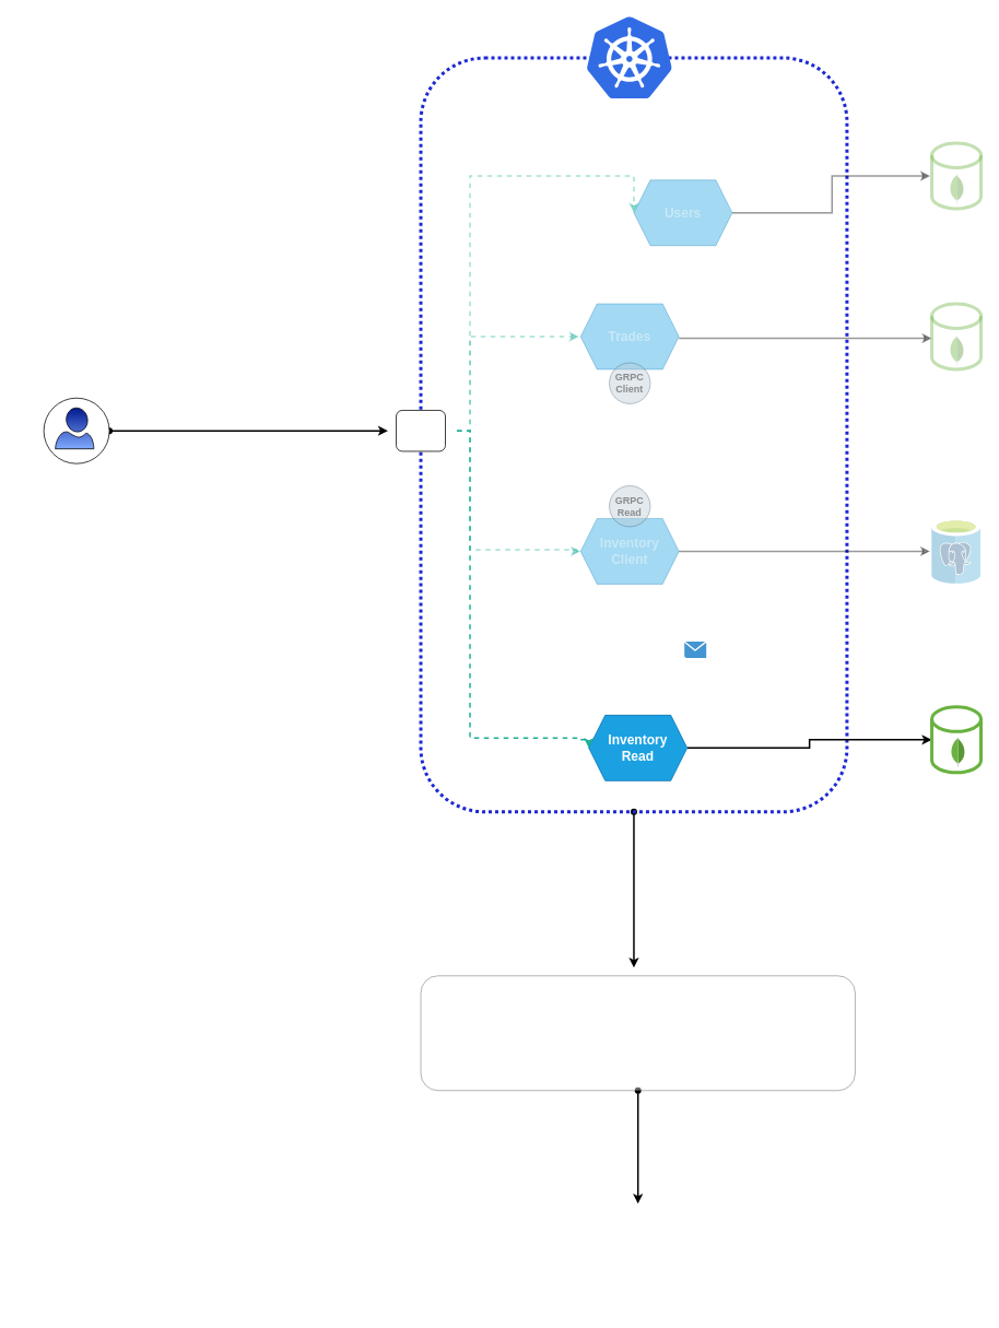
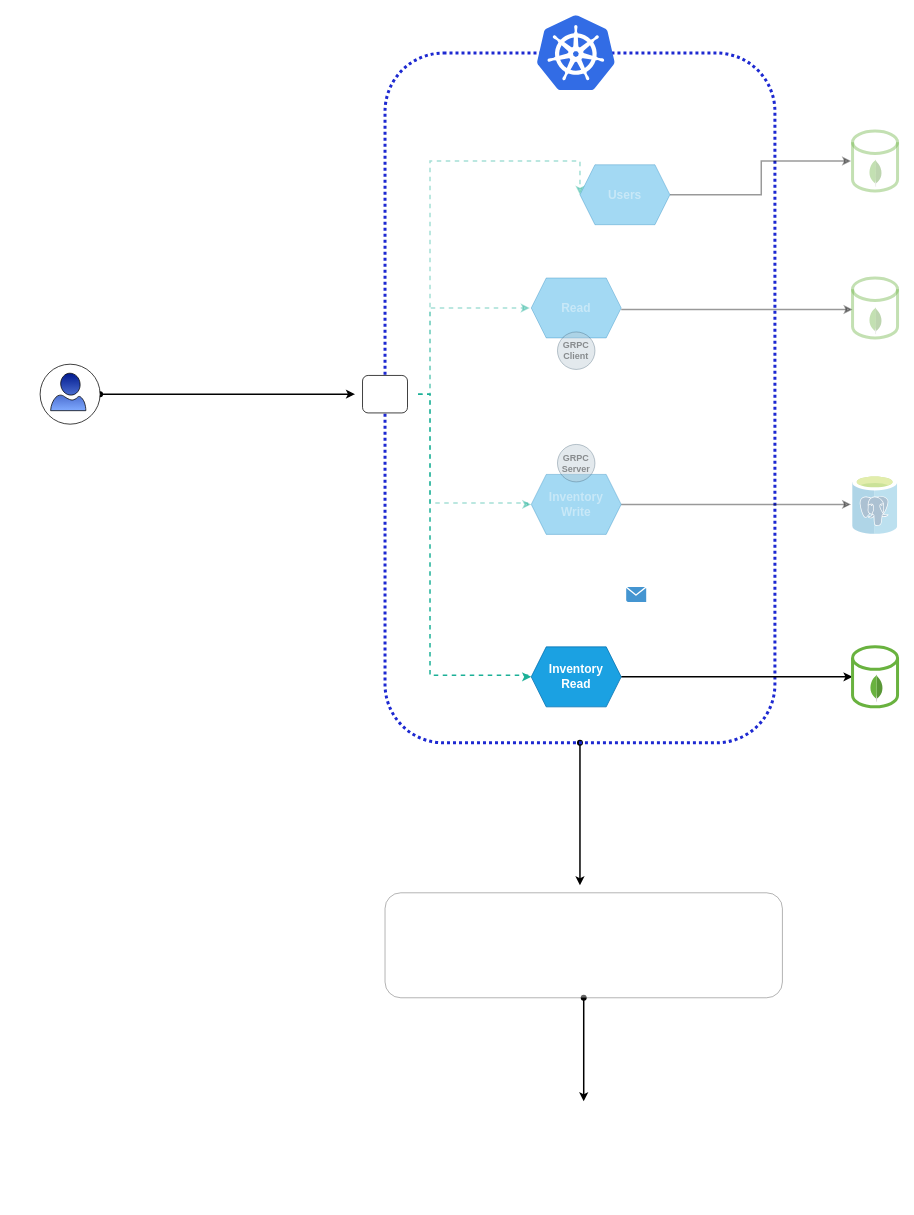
- <mxCell id="12" value="&lt;font style=&quot;font-size: 16px&quot;&gt;Trades&lt;br&gt;&lt;/font&gt;" style="shape=hexagon;perimeter=hexagonPerimeter2;whiteSpace=wrap;html=1;fixedSize=1;fillColor=#1ba1e2;strokeColor=#006EAF;fontColor=#ffffff;fontStyle=1;opacity=40;textOpacity=40;" parent="1" vertex="1"><mxGeometry x="708.01" y="370" width="120" height="80" as="geometry" /></mxCell>
+ <mxCell id="12" value="&lt;font style=&quot;font-size: 16px&quot;&gt;Read&lt;br&gt;&lt;/font&gt;" style="shape=hexagon;perimeter=hexagonPerimeter2;whiteSpace=wrap;html=1;fixedSize=1;fillColor=#1ba1e2;strokeColor=#006EAF;fontColor=#ffffff;fontStyle=1;opacity=40;textOpacity=40;" parent="1" vertex="1"><mxGeometry x="708.01" y="370" width="120" height="80" as="geometry" /></mxCell>
- <mxCell id="13" value="&lt;font color=&quot;#000000&quot;&gt;&lt;b&gt;GRPC&lt;br&gt;Read&lt;/b&gt;&lt;/font&gt;" style="ellipse;whiteSpace=wrap;html=1;aspect=fixed;fillColor=#bac8d3;strokeColor=#23445d;opacity=40;textOpacity=40;" parent="1" vertex="1"><mxGeometry x="743" y="592" width="50" height="50" as="geometry" /></mxCell>
+ <mxCell id="13" value="&lt;font color=&quot;#000000&quot;&gt;&lt;b&gt;GRPC&lt;br&gt;Server&lt;/b&gt;&lt;/font&gt;" style="ellipse;whiteSpace=wrap;html=1;aspect=fixed;fillColor=#bac8d3;strokeColor=#23445d;opacity=40;textOpacity=40;" parent="1" vertex="1"><mxGeometry x="743" y="592" width="50" height="50" as="geometry" /></mxCell>
- <mxCell id="6" value="&lt;font style=&quot;font-size: 16px&quot;&gt;Inventory&lt;br&gt;Client&lt;br&gt;&lt;/font&gt;" style="shape=hexagon;perimeter=hexagonPerimeter2;whiteSpace=wrap;html=1;fixedSize=1;fillColor=#1ba1e2;strokeColor=#006EAF;fontColor=#ffffff;fontStyle=1;textOpacity=40;opacity=40;" parent="1" vertex="1"><mxGeometry x="708.01" y="632" width="120" height="80" as="geometry" /></mxCell>
+ <mxCell id="6" value="&lt;font style=&quot;font-size: 16px&quot;&gt;Inventory&lt;br&gt;Write&lt;br&gt;&lt;/font&gt;" style="shape=hexagon;perimeter=hexagonPerimeter2;whiteSpace=wrap;html=1;fixedSize=1;fillColor=#1ba1e2;strokeColor=#006EAF;fontColor=#ffffff;fontStyle=1;textOpacity=40;opacity=40;" parent="1" vertex="1"><mxGeometry x="708.01" y="632" width="120" height="80" as="geometry" /></mxCell>
- <mxCell id="8" value="&lt;span style=&quot;font-size: 16px&quot;&gt;Inventory&lt;br&gt;Read&lt;br&gt;&lt;/span&gt;" style="shape=hexagon;perimeter=hexagonPerimeter2;whiteSpace=wrap;html=1;fixedSize=1;fillColor=#1ba1e2;strokeColor=#006EAF;fontColor=#ffffff;fontStyle=1;" parent="1" vertex="1"><mxGeometry x="718" y="872" width="120" height="80" as="geometry" /></mxCell>
+ <mxCell id="8" value="&lt;span style=&quot;font-size: 16px&quot;&gt;Inventory&lt;br&gt;Read&lt;br&gt;&lt;/span&gt;" style="shape=hexagon;perimeter=hexagonPerimeter2;whiteSpace=wrap;html=1;fixedSize=1;fillColor=#1ba1e2;strokeColor=#006EAF;fontColor=#ffffff;fontStyle=1;" parent="1" vertex="1"><mxGeometry x="708" y="862" width="120" height="80" as="geometry" /></mxCell>
